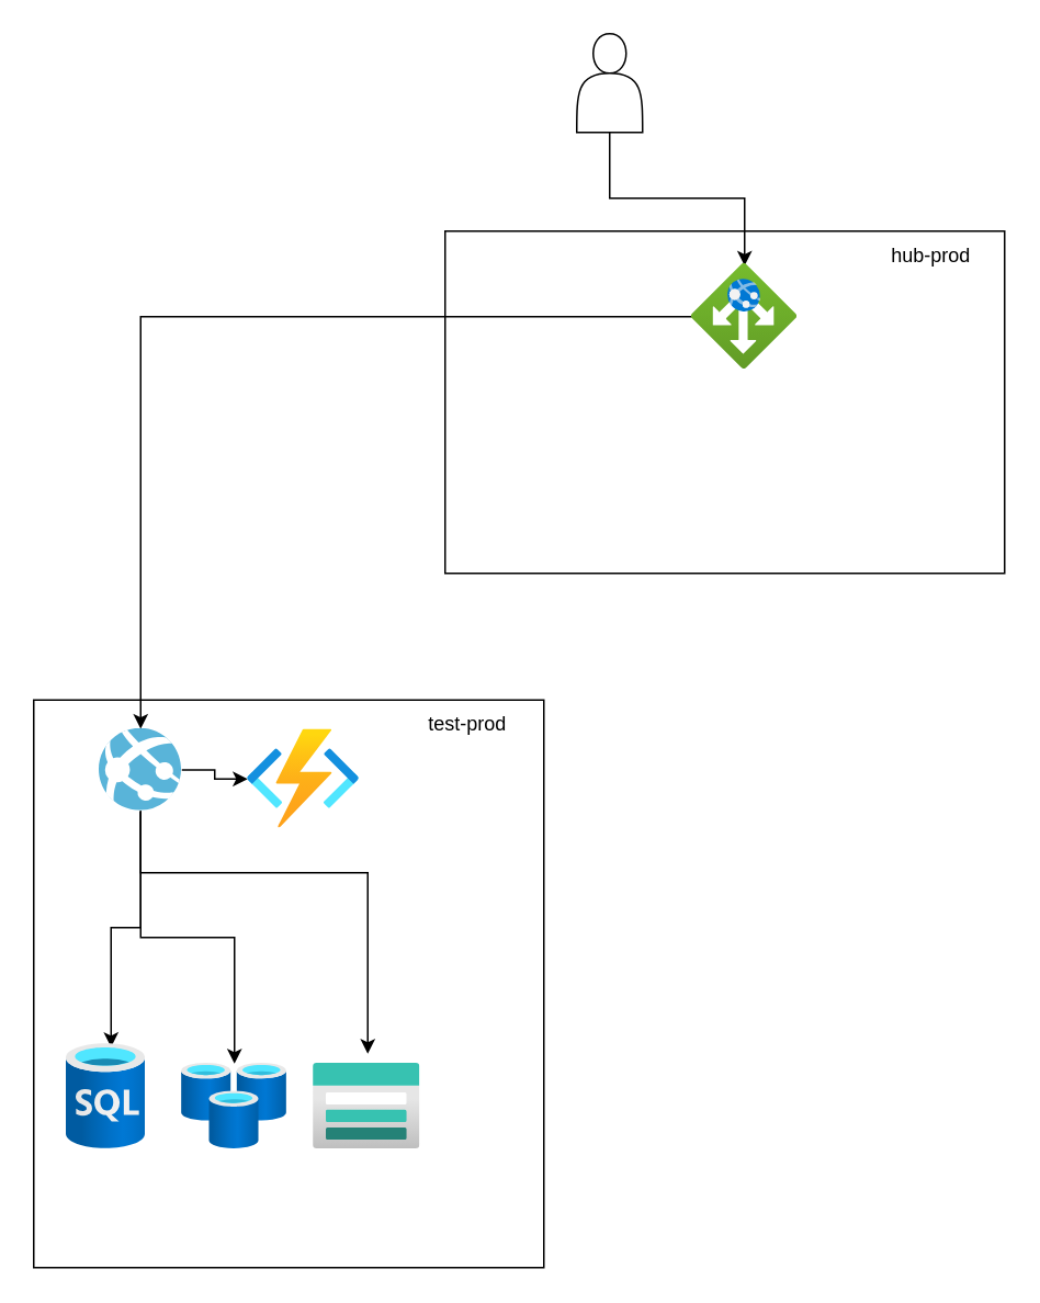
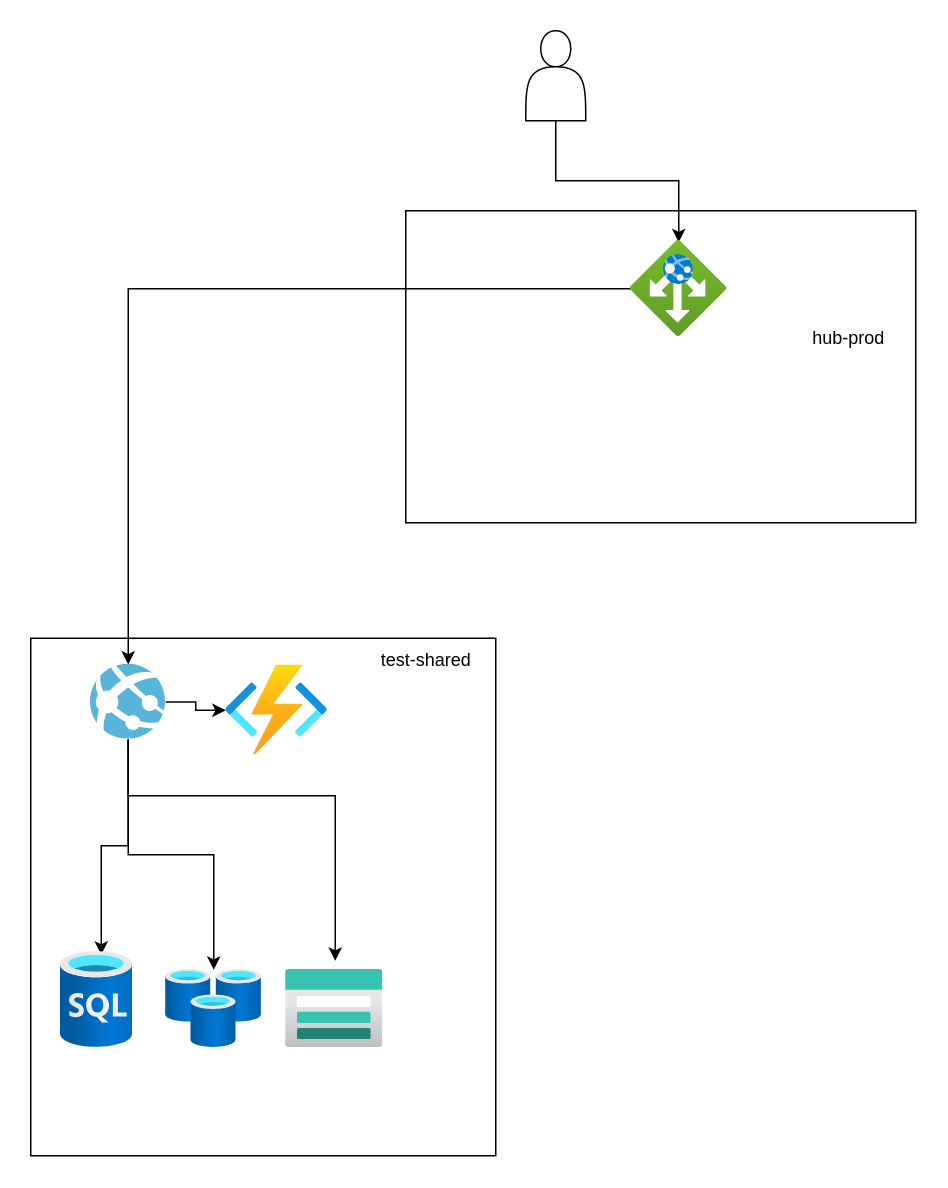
- <mxCell id="18" value="hub-prod" style="text;html=1;resizable=0;autosize=1;align=center;verticalAlign=middle;points=[];fillColor=none;strokeColor=none;rounded=0;" vertex="1" parent="1"><mxGeometry x="530" y="140" width="70" height="30" as="geometry" /></mxCell>
+ <mxCell id="18" value="hub-prod" style="text;html=1;resizable=0;autosize=1;align=center;verticalAlign=middle;points=[];fillColor=none;strokeColor=none;rounded=0;" vertex="1" parent="1"><mxGeometry x="530" y="210" width="70" height="30" as="geometry" /></mxCell>
- <mxCell id="16" value="test-prod&amp;nbsp;" style="text;html=1;resizable=0;autosize=1;align=center;verticalAlign=middle;points=[];fillColor=none;strokeColor=none;rounded=0;" vertex="1" parent="1"><mxGeometry x="240" y="425" width="90" height="30" as="geometry" /></mxCell>
+ <mxCell id="16" value="test-shared&amp;nbsp;" style="text;html=1;resizable=0;autosize=1;align=center;verticalAlign=middle;points=[];fillColor=none;strokeColor=none;rounded=0;" vertex="1" parent="1"><mxGeometry x="240" y="425" width="90" height="30" as="geometry" /></mxCell>
